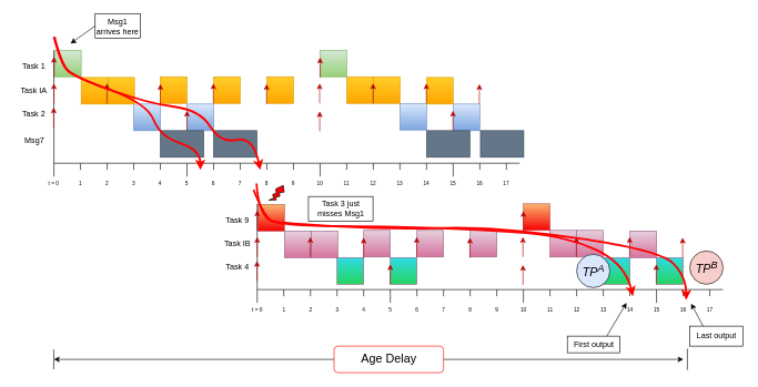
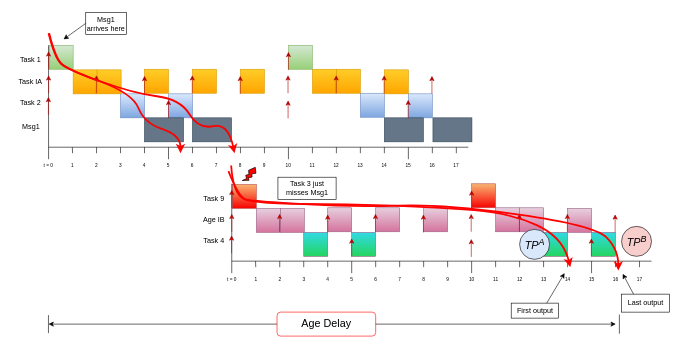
- <mxCell id="67" value="Msg7" style="text;html=1;strokeColor=none;fillColor=none;align=center;verticalAlign=middle;whiteSpace=wrap;rounded=0;" vertex="1" parent="1"><mxGeometry x="21" y="196" width="60" height="30" as="geometry" /></mxCell>
+ <mxCell id="67" value="Msg1" style="text;html=1;strokeColor=none;fillColor=none;align=center;verticalAlign=middle;whiteSpace=wrap;rounded=0;" vertex="1" parent="1"><mxGeometry x="21" y="196" width="60" height="30" as="geometry" /></mxCell>
- <mxCell id="100" value="Task IB" style="text;html=1;strokeColor=none;fillColor=none;align=center;verticalAlign=middle;whiteSpace=wrap;rounded=0;" vertex="1" parent="1"><mxGeometry x="325.5" y="352" width="60" height="30" as="geometry" /></mxCell>
+ <mxCell id="100" value="Age IB" style="text;html=1;strokeColor=none;fillColor=none;align=center;verticalAlign=middle;whiteSpace=wrap;rounded=0;" vertex="1" parent="1"><mxGeometry x="325.5" y="352" width="60" height="30" as="geometry" /></mxCell>
- <mxCell id="5" value="&lt;font style=&quot;font-size: 18px;&quot;&gt;Age Delay&lt;/font&gt;" style="text;html=1;strokeColor=#FF0000;fillColor=none;align=center;verticalAlign=middle;whiteSpace=wrap;rounded=1;" parent="1" vertex="1"><mxGeometry x="501" y="520" width="164.5" height="40" as="geometry" /></mxCell>
+ <mxCell id="5" value="&lt;font style=&quot;font-size: 18px;&quot;&gt;Age Delay&lt;/font&gt;" style="text;html=1;strokeColor=#FF0000;fillColor=none;align=center;verticalAlign=middle;whiteSpace=wrap;rounded=1;" parent="1" vertex="1"><mxGeometry x="461" y="520" width="164.5" height="40" as="geometry" /></mxCell>
